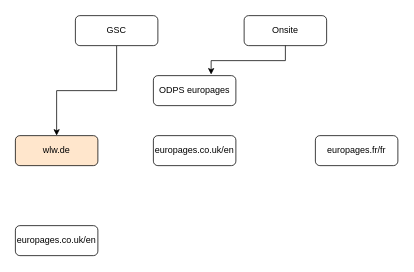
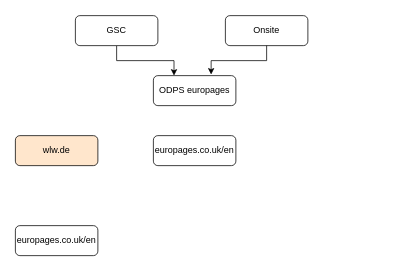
- <mxCell id="5" value="Onsite" style="rounded=1;whiteSpace=wrap;html=1;" vertex="1" parent="1"><mxGeometry x="325" y="20" width="110" height="40" as="geometry" /></mxCell>
+ <mxCell id="5" value="Onsite" style="rounded=1;whiteSpace=wrap;html=1;" vertex="1" parent="1"><mxGeometry x="300" y="20" width="110" height="40" as="geometry" /></mxCell>
- <mxCell id="3" style="edgeStyle=orthogonalEdgeStyle;rounded=0;orthogonalLoop=1;jettySize=auto;html=1;exitX=0.5;exitY=1;exitDx=0;exitDy=0;" edge="1" parent="1" source="4" target="7"><mxGeometry relative="1" as="geometry" /></mxCell>
+ <mxCell id="3" style="edgeStyle=orthogonalEdgeStyle;rounded=0;orthogonalLoop=1;jettySize=auto;html=1;exitX=0.5;exitY=1;exitDx=0;exitDy=0;entryX=0.25;entryY=0;entryDx=0;entryDy=0;" edge="1" parent="1" source="4" target="2"><mxGeometry relative="1" as="geometry" /></mxCell>
- <mxCell id="9" value="europages.fr/fr" style="rounded=1;whiteSpace=wrap;html=1;" vertex="1" parent="1"><mxGeometry x="420" y="180" width="110" height="40" as="geometry" /></mxCell>
